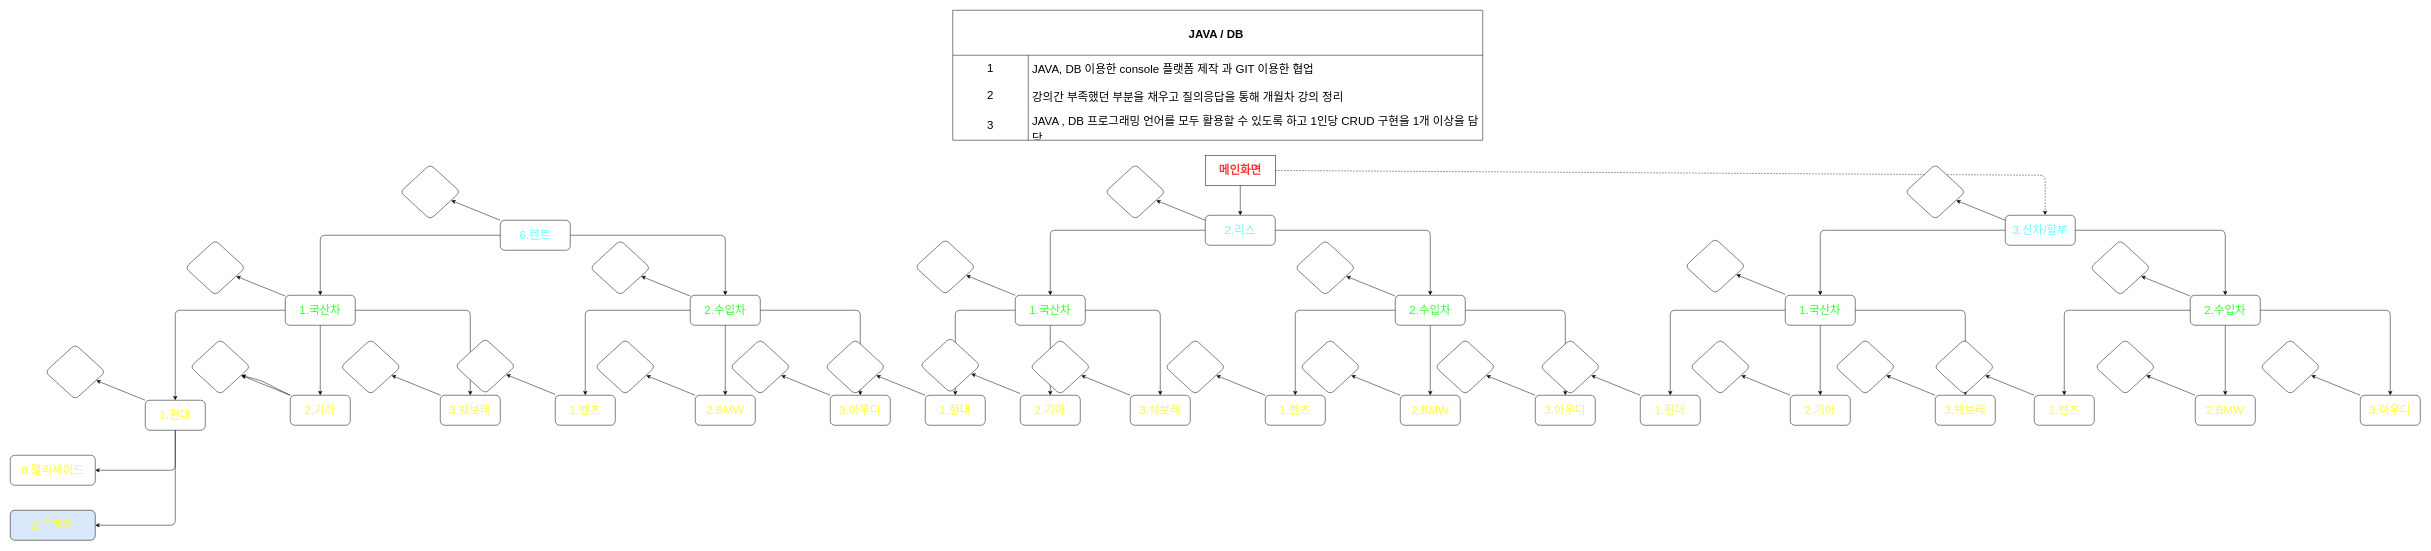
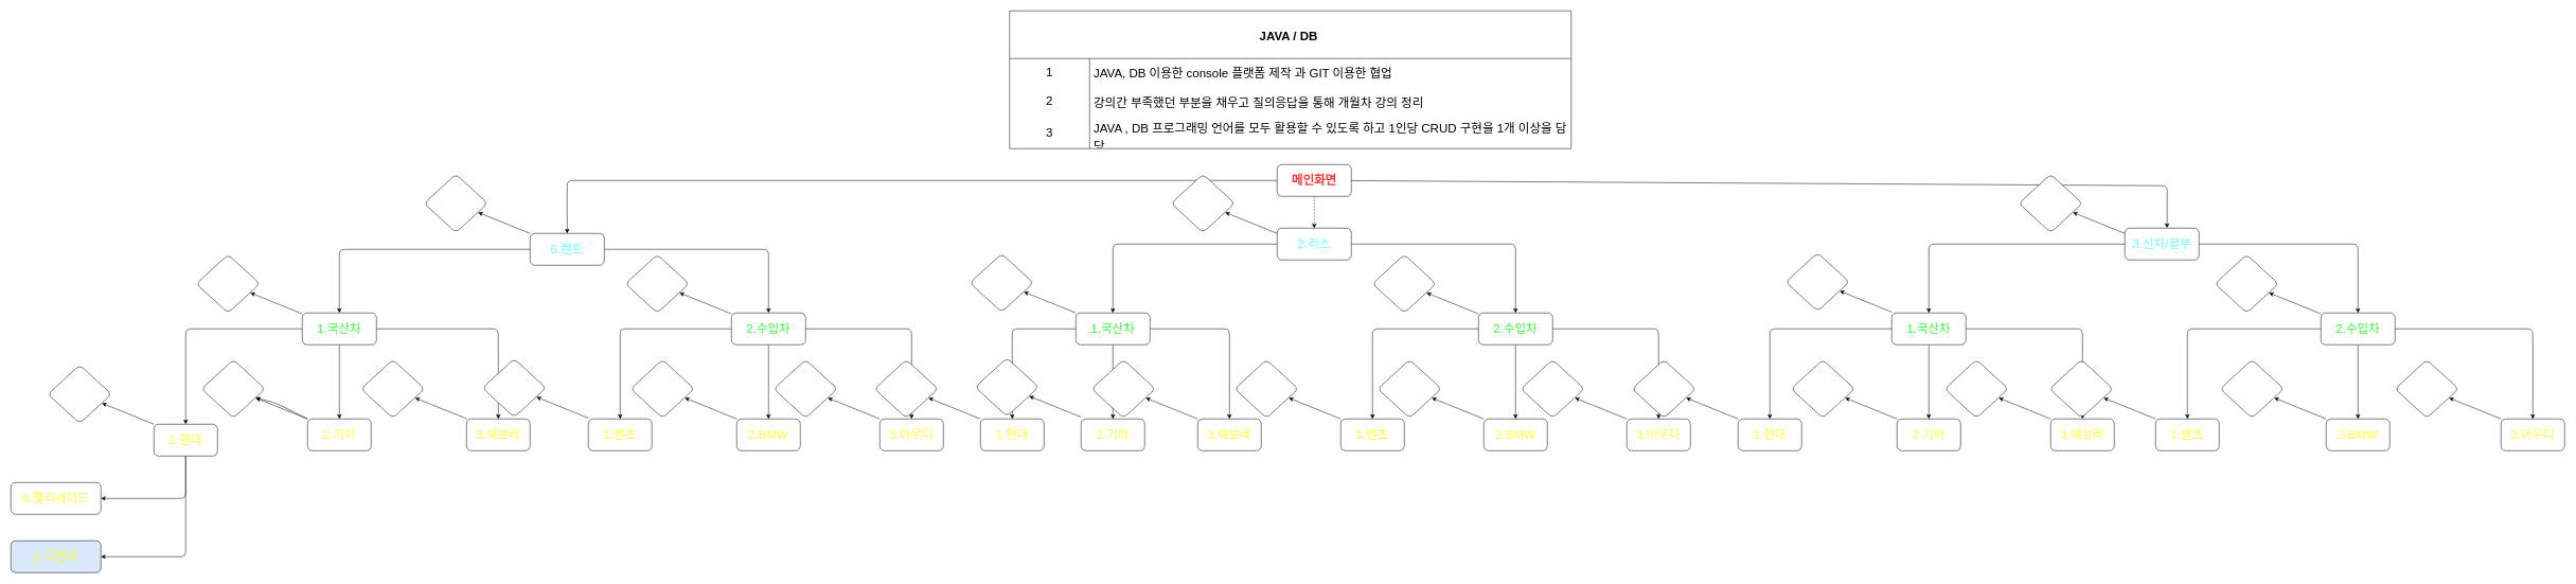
- <mxCell id="15" value="메인화면" style="whiteSpace=wrap;html=1;fontSize=23;fontStyle=1;fontColor=#FF3333;rounded=0;" vertex="1" parent="1"><mxGeometry x="2410" y="310" width="140" height="60" as="geometry" /></mxCell>
+ <mxCell id="15" value="메인화면" style="rounded=1;whiteSpace=wrap;html=1;fontSize=23;fontStyle=1;fontColor=#FF3333;" vertex="1" parent="1"><mxGeometry x="2410" y="310" width="140" height="60" as="geometry" /></mxCell>
- <mxCell id="14" value="" style="edgeStyle=none;html=1;fontSize=23;entryX=0.569;entryY=-0.006;entryDx=0;entryDy=0;entryPerimeter=0;dashed=1;" edge="1" parent="1" source="15" target="41"><mxGeometry relative="1" as="geometry"><mxPoint x="2580" y="340" as="targetPoint" /><Array as="points"><mxPoint x="4090" y="350" /></Array></mxGeometry></mxCell>
+ <mxCell id="14" value="" style="edgeStyle=none;html=1;fontSize=23;entryX=0.569;entryY=-0.006;entryDx=0;entryDy=0;entryPerimeter=0;" edge="1" parent="1" source="15" target="41"><mxGeometry relative="1" as="geometry"><mxPoint x="2580" y="340" as="targetPoint" /><Array as="points"><mxPoint x="4090" y="350" /></Array></mxGeometry></mxCell>
- <mxCell id="12" value="" style="edgeStyle=none;html=1;fontSize=23;" edge="1" parent="1" source="15" target="30"><mxGeometry relative="1" as="geometry" /></mxCell>
+ <mxCell id="12" value="" style="edgeStyle=none;html=1;fontSize=23;dashed=1;" edge="1" parent="1" source="15" target="30"><mxGeometry relative="1" as="geometry" /></mxCell>
+ <mxCell id="13" value="" style="edgeStyle=none;html=1;fontSize=23;entryX=0.5;entryY=0;entryDx=0;entryDy=0;" edge="1" parent="1" source="15" target="18"><mxGeometry relative="1" as="geometry"><mxPoint x="1710" y="340" as="targetPoint" /><Array as="points"><mxPoint x="1070" y="340" /></Array></mxGeometry></mxCell>
